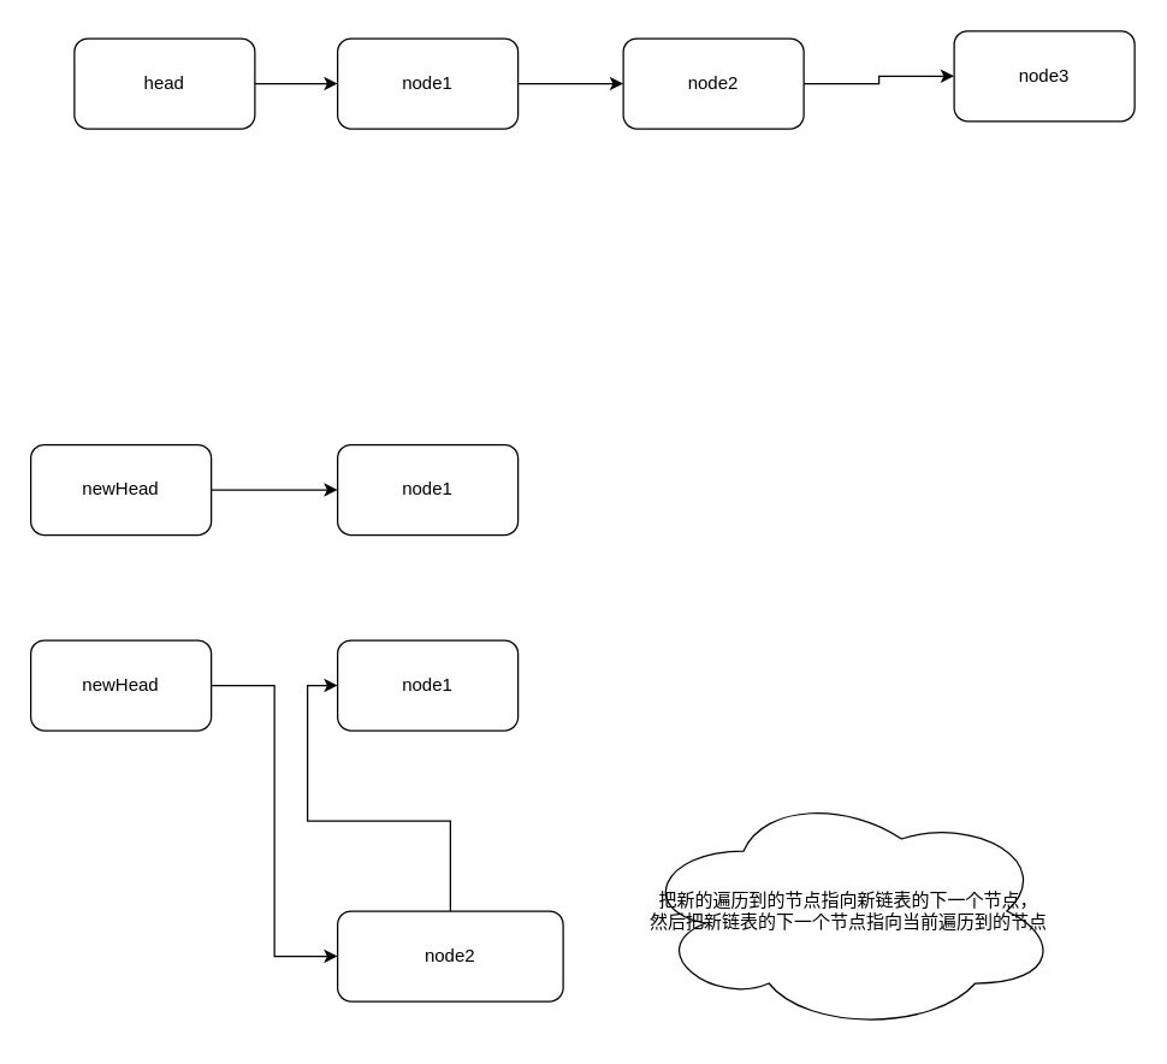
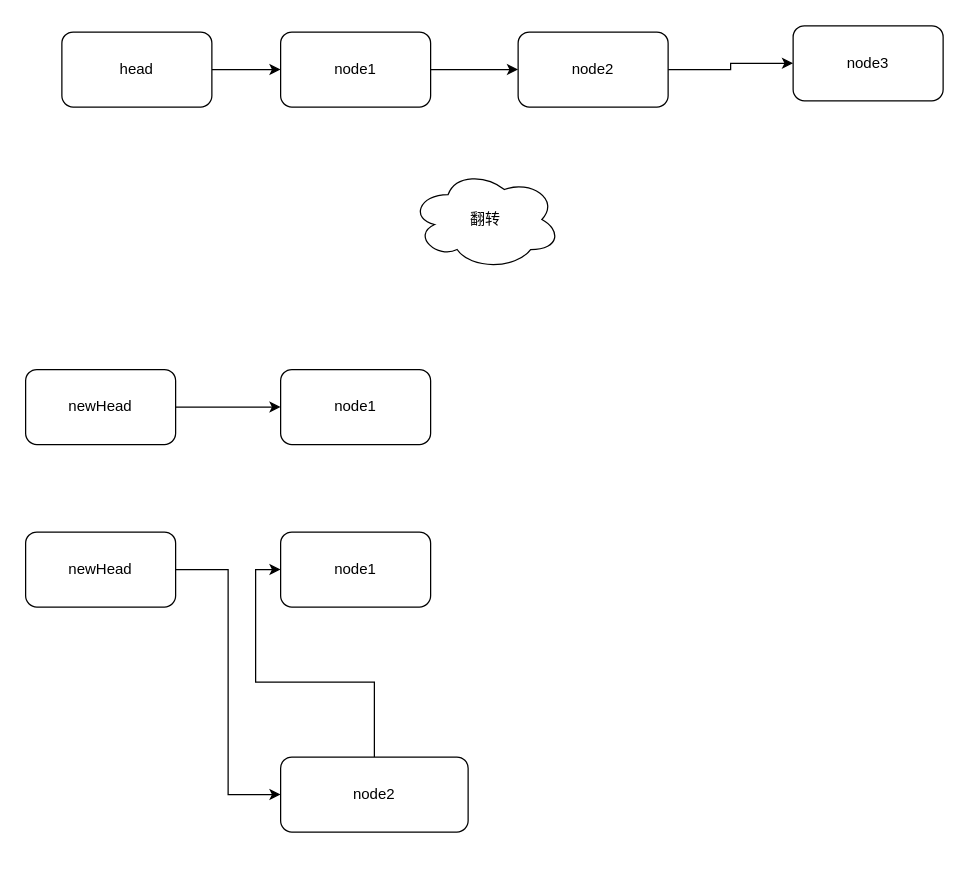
+ <mxCell id="9" value="翻转" style="ellipse;shape=cloud;whiteSpace=wrap;html=1;" vertex="1" parent="1"><mxGeometry x="328" y="135" width="120" height="80" as="geometry" /></mxCell>
- <mxCell id="18" value="把新的遍历到的节点指向新链表的下一个节点，&lt;br&gt;然后把新链表的下一个节点指向当前遍历到的节点" style="ellipse;shape=cloud;whiteSpace=wrap;html=1;" vertex="1" parent="1"><mxGeometry x="424" y="525" width="280" height="160" as="geometry" /></mxCell>
